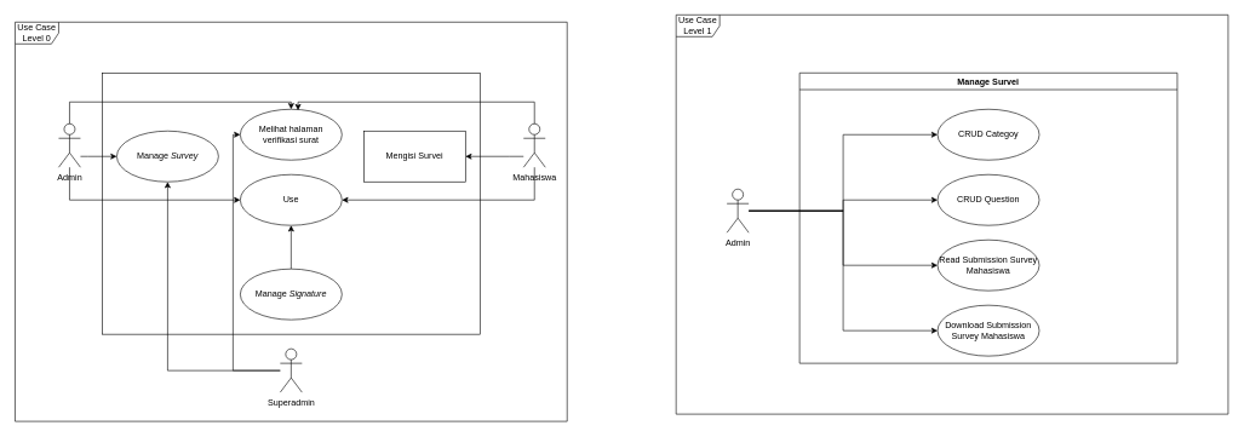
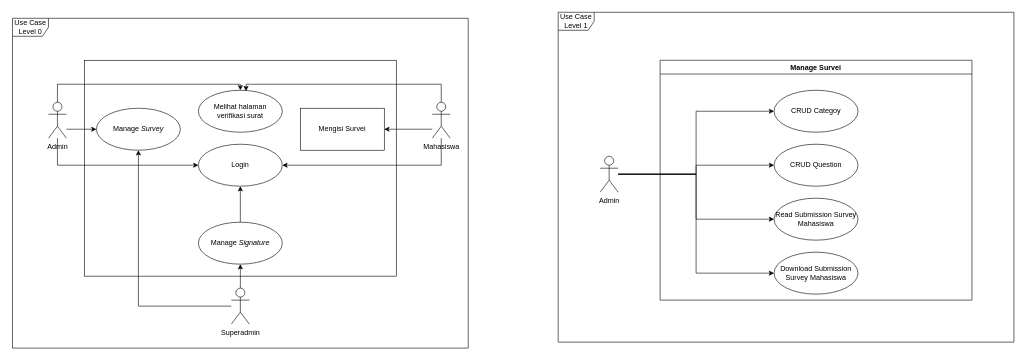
- <mxCell id="13" value="Use" style="ellipse;whiteSpace=wrap;html=1;" vertex="1" parent="1"><mxGeometry x="330" y="240" width="140" height="70" as="geometry" /></mxCell>
+ <mxCell id="13" value="Login" style="ellipse;whiteSpace=wrap;html=1;" vertex="1" parent="1"><mxGeometry x="330" y="240" width="140" height="70" as="geometry" /></mxCell>
- <mxCell id="7" style="edgeStyle=orthogonalEdgeStyle;rounded=0;orthogonalLoop=1;jettySize=auto;html=1;" edge="1" parent="1" source="9" target="15"><mxGeometry relative="1" as="geometry"><Array as="points"><mxPoint x="320" y="510" /><mxPoint x="320" y="185" /></Array></mxGeometry></mxCell>
+ <mxCell id="6" value="" style="edgeStyle=orthogonalEdgeStyle;rounded=0;orthogonalLoop=1;jettySize=auto;html=1;" edge="1" parent="1" source="9" target="11"><mxGeometry relative="1" as="geometry" /></mxCell>
